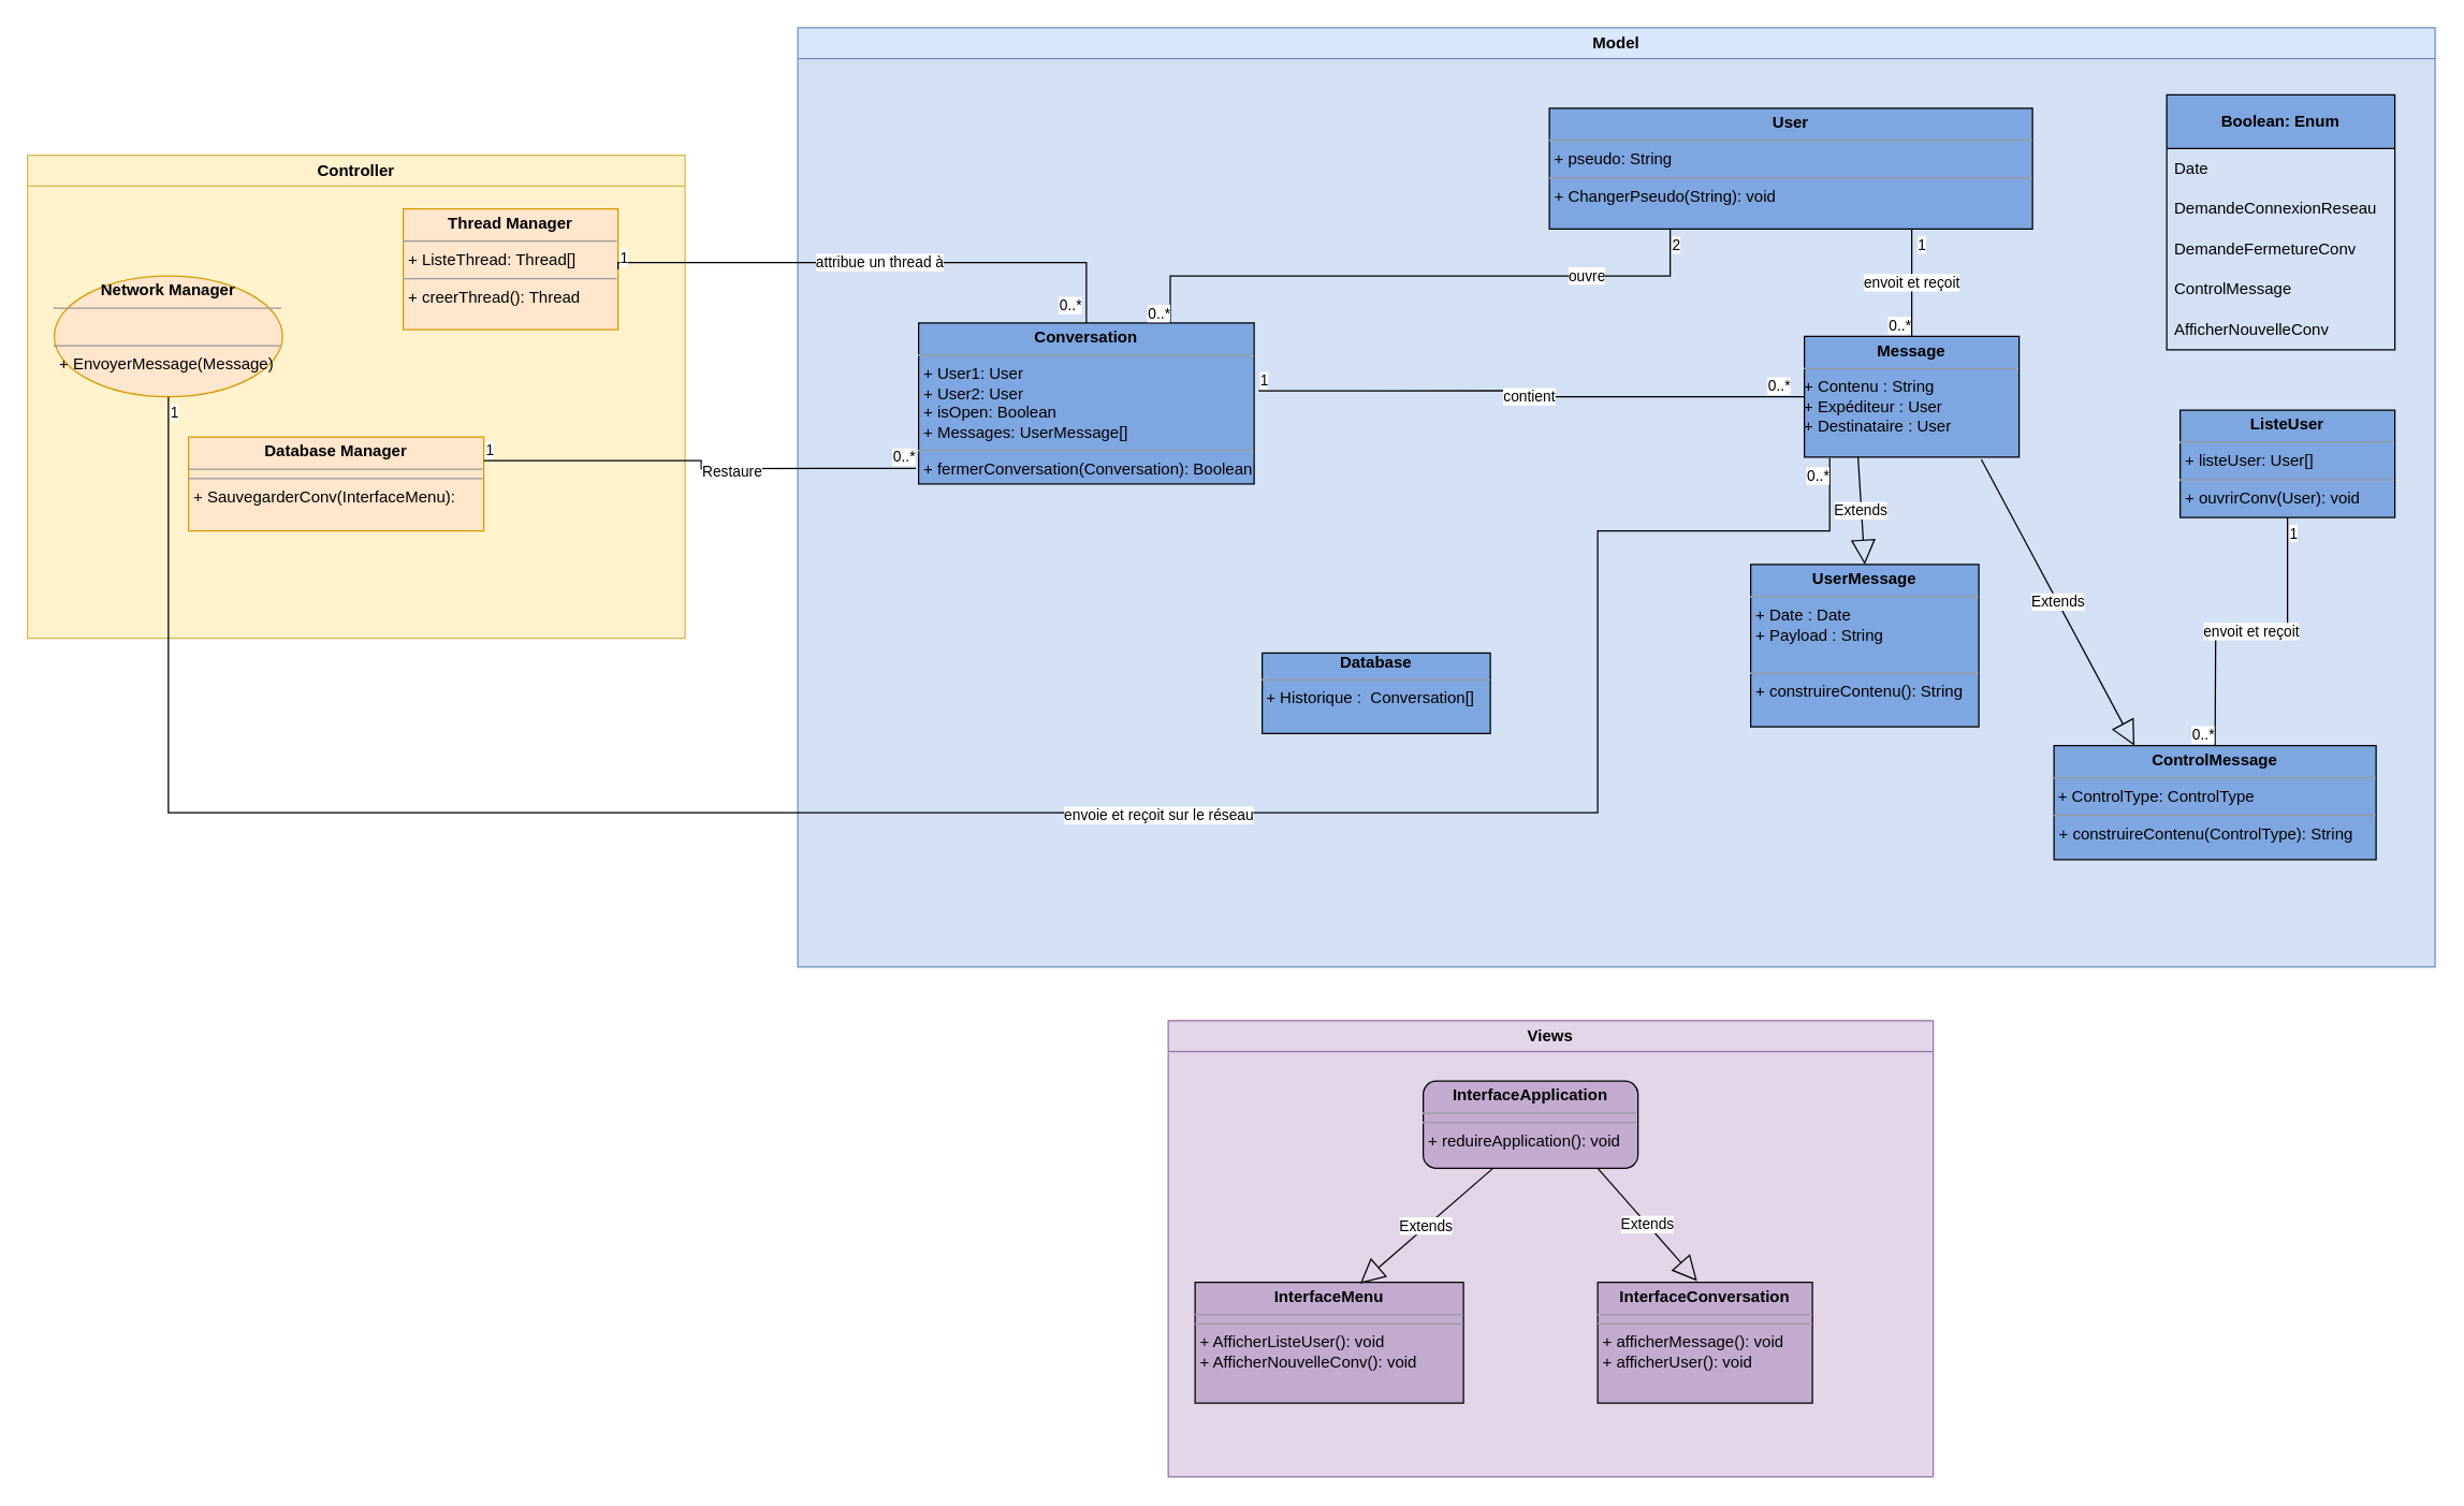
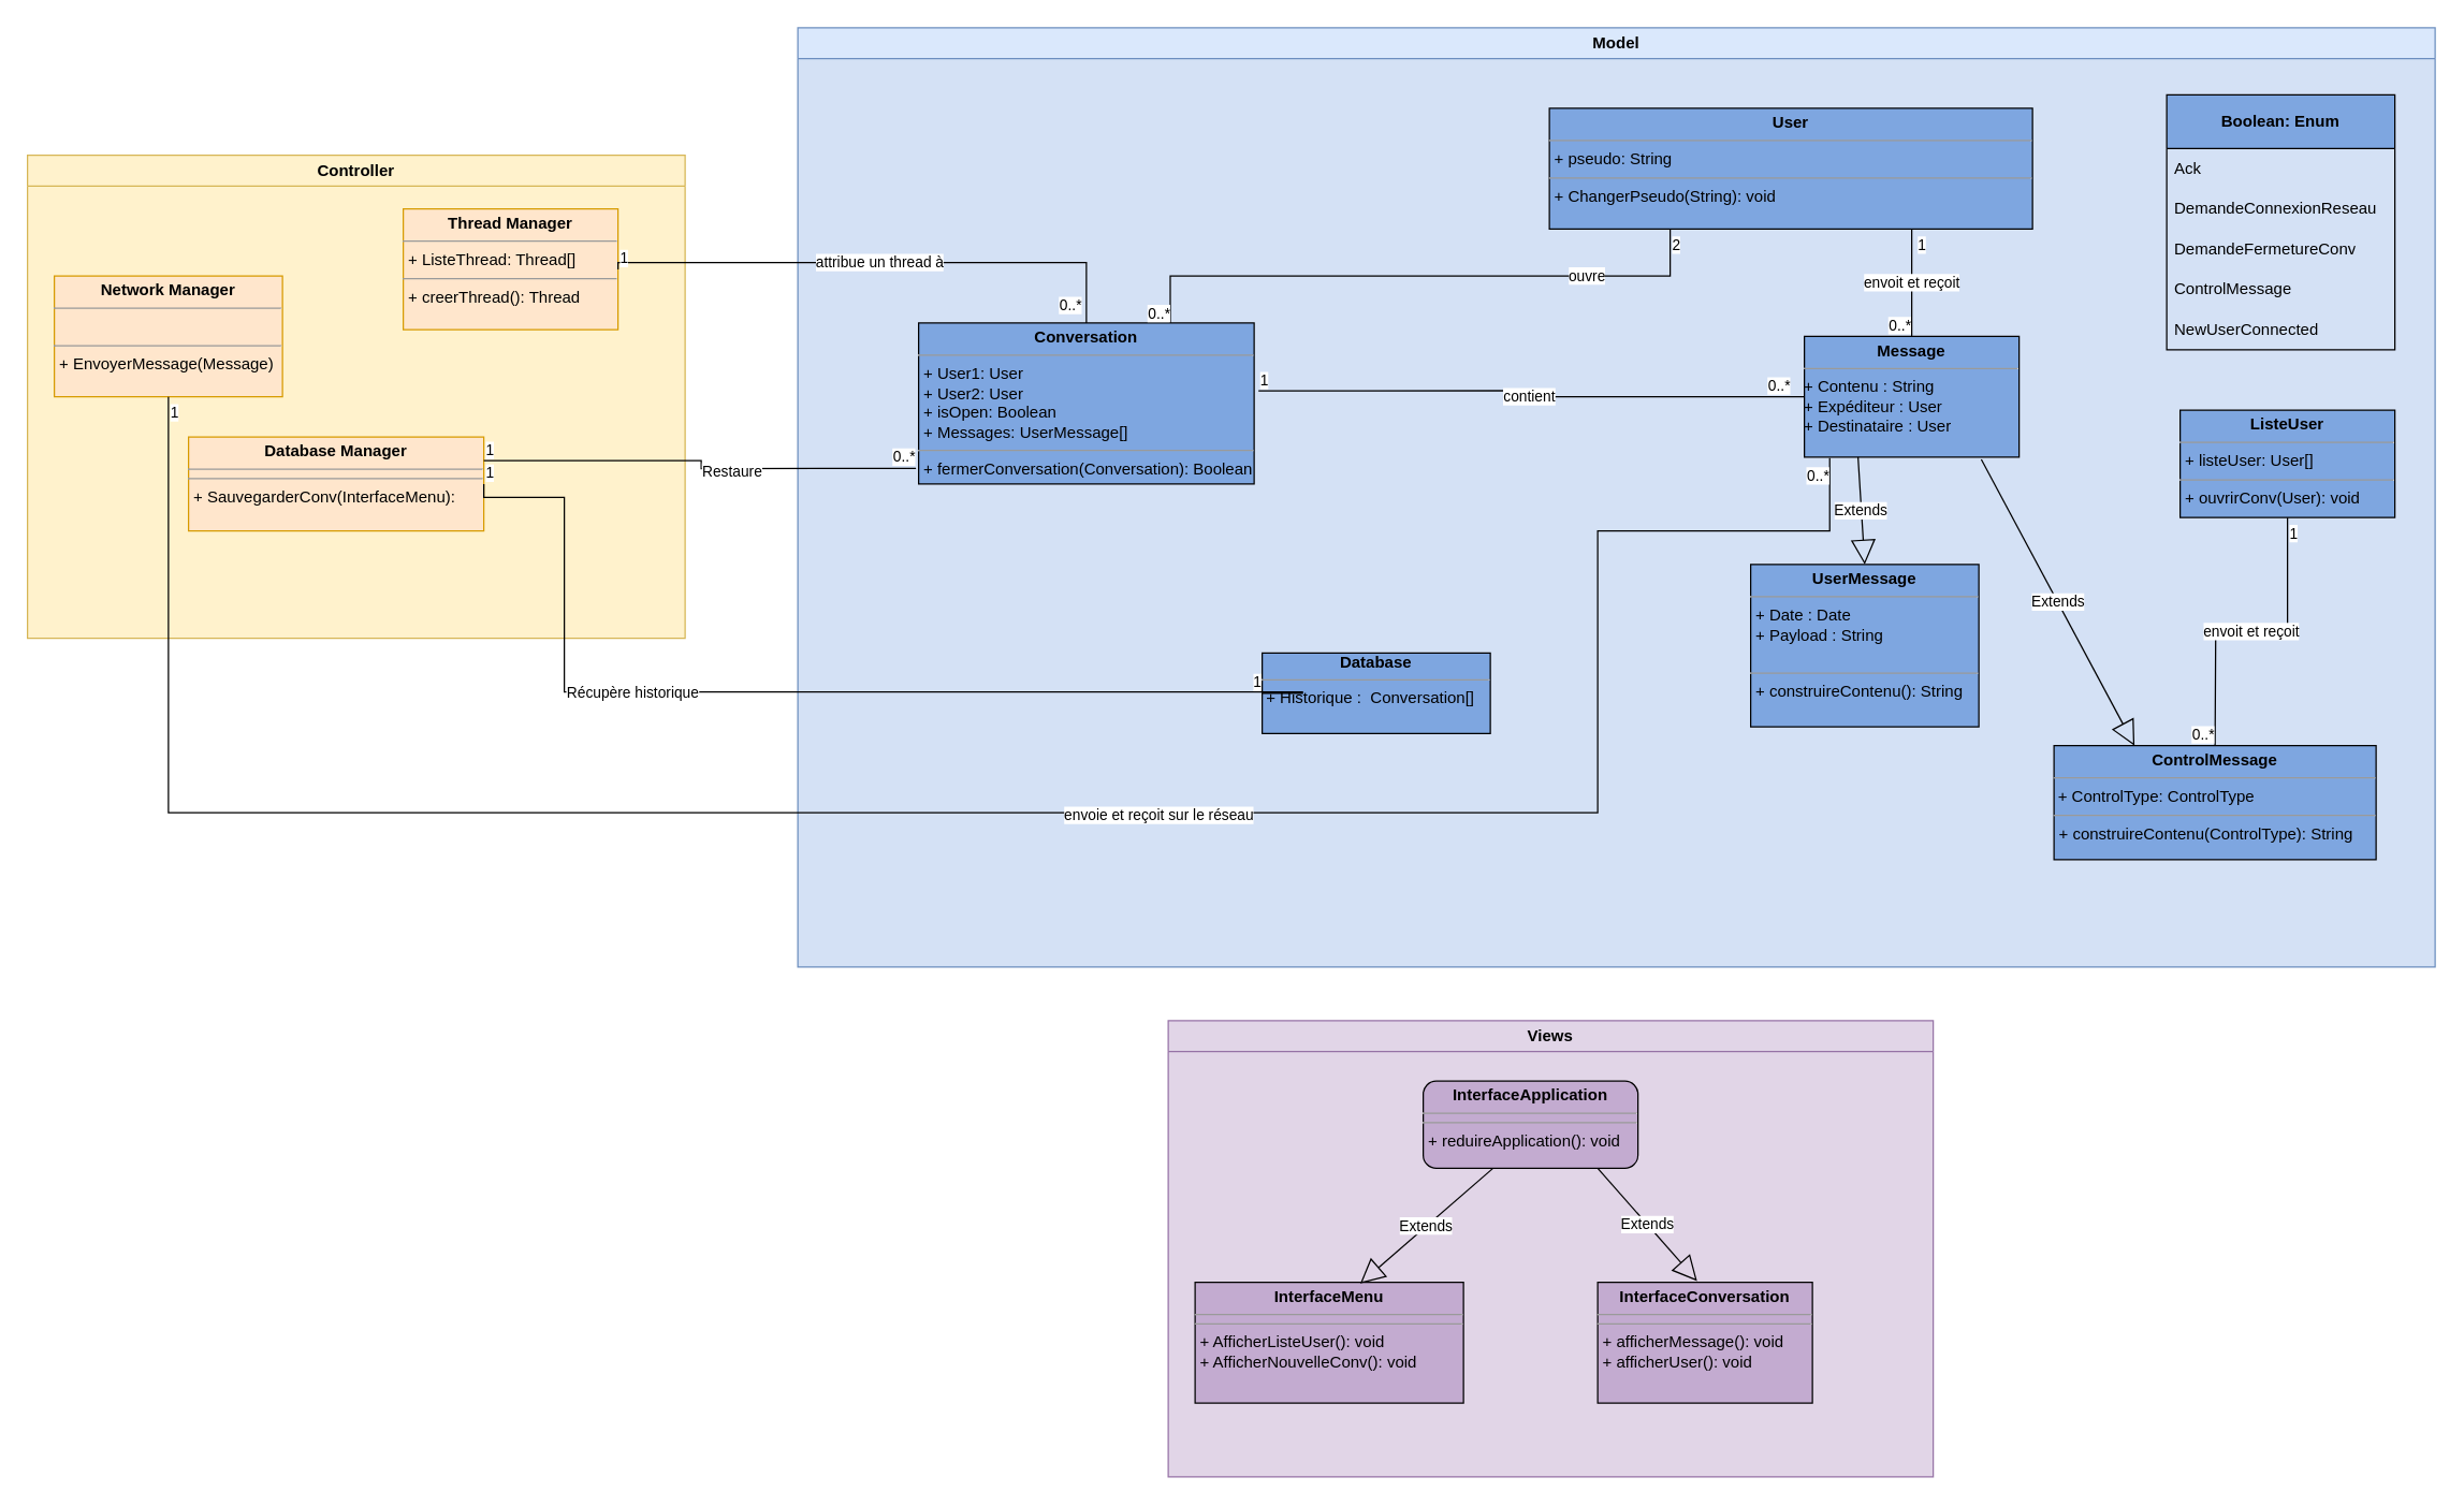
- <mxCell id="27" value="Date " style="text;strokeColor=none;fillColor=none;align=left;verticalAlign=middle;spacingLeft=4;spacingRight=4;overflow=hidden;points=[[0,0.5],[1,0.5]];portConstraint=eastwest;rotatable=0;whiteSpace=wrap;html=1;" parent="26" vertex="1"><mxGeometry y="40" width="170" height="30" as="geometry" /></mxCell>
+ <mxCell id="27" value="Ack " style="text;strokeColor=none;fillColor=none;align=left;verticalAlign=middle;spacingLeft=4;spacingRight=4;overflow=hidden;points=[[0,0.5],[1,0.5]];portConstraint=eastwest;rotatable=0;whiteSpace=wrap;html=1;" parent="26" vertex="1"><mxGeometry y="40" width="170" height="30" as="geometry" /></mxCell>
- <mxCell id="31" value="AfficherNouvelleConv" style="text;strokeColor=none;fillColor=none;align=left;verticalAlign=middle;spacingLeft=4;spacingRight=4;overflow=hidden;points=[[0,0.5],[1,0.5]];portConstraint=eastwest;rotatable=0;whiteSpace=wrap;html=1;" vertex="1" parent="26"><mxGeometry y="160" width="170" height="30" as="geometry" /></mxCell>
+ <mxCell id="31" value="NewUserConnected" style="text;strokeColor=none;fillColor=none;align=left;verticalAlign=middle;spacingLeft=4;spacingRight=4;overflow=hidden;points=[[0,0.5],[1,0.5]];portConstraint=eastwest;rotatable=0;whiteSpace=wrap;html=1;" vertex="1" parent="26"><mxGeometry y="160" width="170" height="30" as="geometry" /></mxCell>
- <mxCell id="5" value="&lt;p style=&quot;margin:0px;margin-top:4px;text-align:center;&quot;&gt;&lt;b&gt;Network Manager&lt;br&gt;&lt;/b&gt;&lt;/p&gt;&lt;hr size=&quot;1&quot;&gt;&lt;p style=&quot;margin:0px;margin-left:4px;&quot;&gt;&lt;br&gt;&lt;/p&gt;&lt;hr size=&quot;1&quot;&gt;&lt;p style=&quot;margin:0px;margin-left:4px;&quot;&gt;+ EnvoyerMessage(Message)&lt;/p&gt;&lt;p style=&quot;margin:0px;margin-left:4px;&quot;&gt;&lt;br&gt;&lt;/p&gt;&lt;p style=&quot;margin:0px;margin-left:4px;&quot;&gt;&lt;br&gt;&lt;/p&gt;" style="ellipse;verticalAlign=top;align=left;overflow=fill;fontSize=12;fontFamily=Helvetica;html=1;fillColor=#ffe6cc;strokeColor=#d79b00;" parent="2" vertex="1"><mxGeometry x="20" y="90" width="170" height="90" as="geometry" /></mxCell>
+ <mxCell id="5" value="&lt;p style=&quot;margin:0px;margin-top:4px;text-align:center;&quot;&gt;&lt;b&gt;Network Manager&lt;br&gt;&lt;/b&gt;&lt;/p&gt;&lt;hr size=&quot;1&quot;&gt;&lt;p style=&quot;margin:0px;margin-left:4px;&quot;&gt;&lt;br&gt;&lt;/p&gt;&lt;hr size=&quot;1&quot;&gt;&lt;p style=&quot;margin:0px;margin-left:4px;&quot;&gt;+ EnvoyerMessage(Message)&lt;/p&gt;&lt;p style=&quot;margin:0px;margin-left:4px;&quot;&gt;&lt;br&gt;&lt;/p&gt;&lt;p style=&quot;margin:0px;margin-left:4px;&quot;&gt;&lt;br&gt;&lt;/p&gt;" style="verticalAlign=top;align=left;overflow=fill;fontSize=12;fontFamily=Helvetica;html=1;fillColor=#ffe6cc;strokeColor=#d79b00;" parent="2" vertex="1"><mxGeometry x="20" y="90" width="170" height="90" as="geometry" /></mxCell>
+ <mxCell id="48" value="" style="endArrow=none;html=1;edgeStyle=orthogonalEdgeStyle;rounded=0;entryX=0;entryY=0.5;entryDx=0;entryDy=0;exitX=1;exitY=0.5;exitDx=0;exitDy=0;" parent="1" source="4" target="33" edge="1"><mxGeometry relative="1" as="geometry"><mxPoint x="570" y="435" as="sourcePoint" /><mxPoint x="730" y="435" as="targetPoint" /><Array as="points"><mxPoint x="420" y="370" /><mxPoint x="420" y="515" /><mxPoint x="970" y="515" /></Array></mxGeometry></mxCell>
+ <mxCell id="49" value="1" style="edgeLabel;resizable=0;html=1;align=left;verticalAlign=bottom;" parent="48" connectable="0" vertex="1"><mxGeometry x="-1" relative="1" as="geometry" /></mxCell>
+ <mxCell id="50" value="1" style="edgeLabel;resizable=0;html=1;align=right;verticalAlign=bottom;" parent="48" connectable="0" vertex="1"><mxGeometry x="1" relative="1" as="geometry" /></mxCell>
+ <mxCell id="51" value="Récupère historique" style="edgeLabel;html=1;align=center;verticalAlign=middle;resizable=0;points=[];" parent="48" vertex="1" connectable="0"><mxGeometry x="-0.334" relative="1" as="geometry"><mxPoint as="offset" /></mxGeometry></mxCell>
